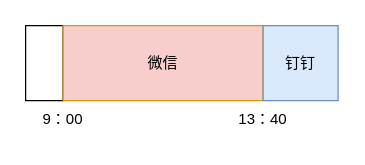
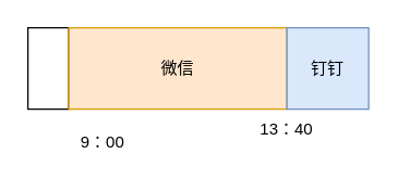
- <mxCell id="3" value="微信" style="rounded=0;whiteSpace=wrap;html=1;fillColor=#f8cecc;strokeColor=#d79b00;" vertex="1" parent="1"><mxGeometry x="50" y="20" width="160" height="60" as="geometry" /></mxCell>
+ <mxCell id="3" value="微信" style="rounded=0;whiteSpace=wrap;html=1;fillColor=#ffe6cc;strokeColor=#d79b00;" vertex="1" parent="1"><mxGeometry x="50" y="20" width="160" height="60" as="geometry" /></mxCell>
- <mxCell id="5" value="9：00" style="text;html=1;strokeColor=none;fillColor=none;align=center;verticalAlign=middle;whiteSpace=wrap;rounded=0;" vertex="1" parent="1"><mxGeometry x="20" y="80" width="60" height="30" as="geometry" /></mxCell>
+ <mxCell id="5" value="9：00" style="text;html=1;strokeColor=none;fillColor=none;align=center;verticalAlign=middle;whiteSpace=wrap;rounded=0;" vertex="1" parent="1"><mxGeometry x="45" y="90" width="60" height="30" as="geometry" /></mxCell>
